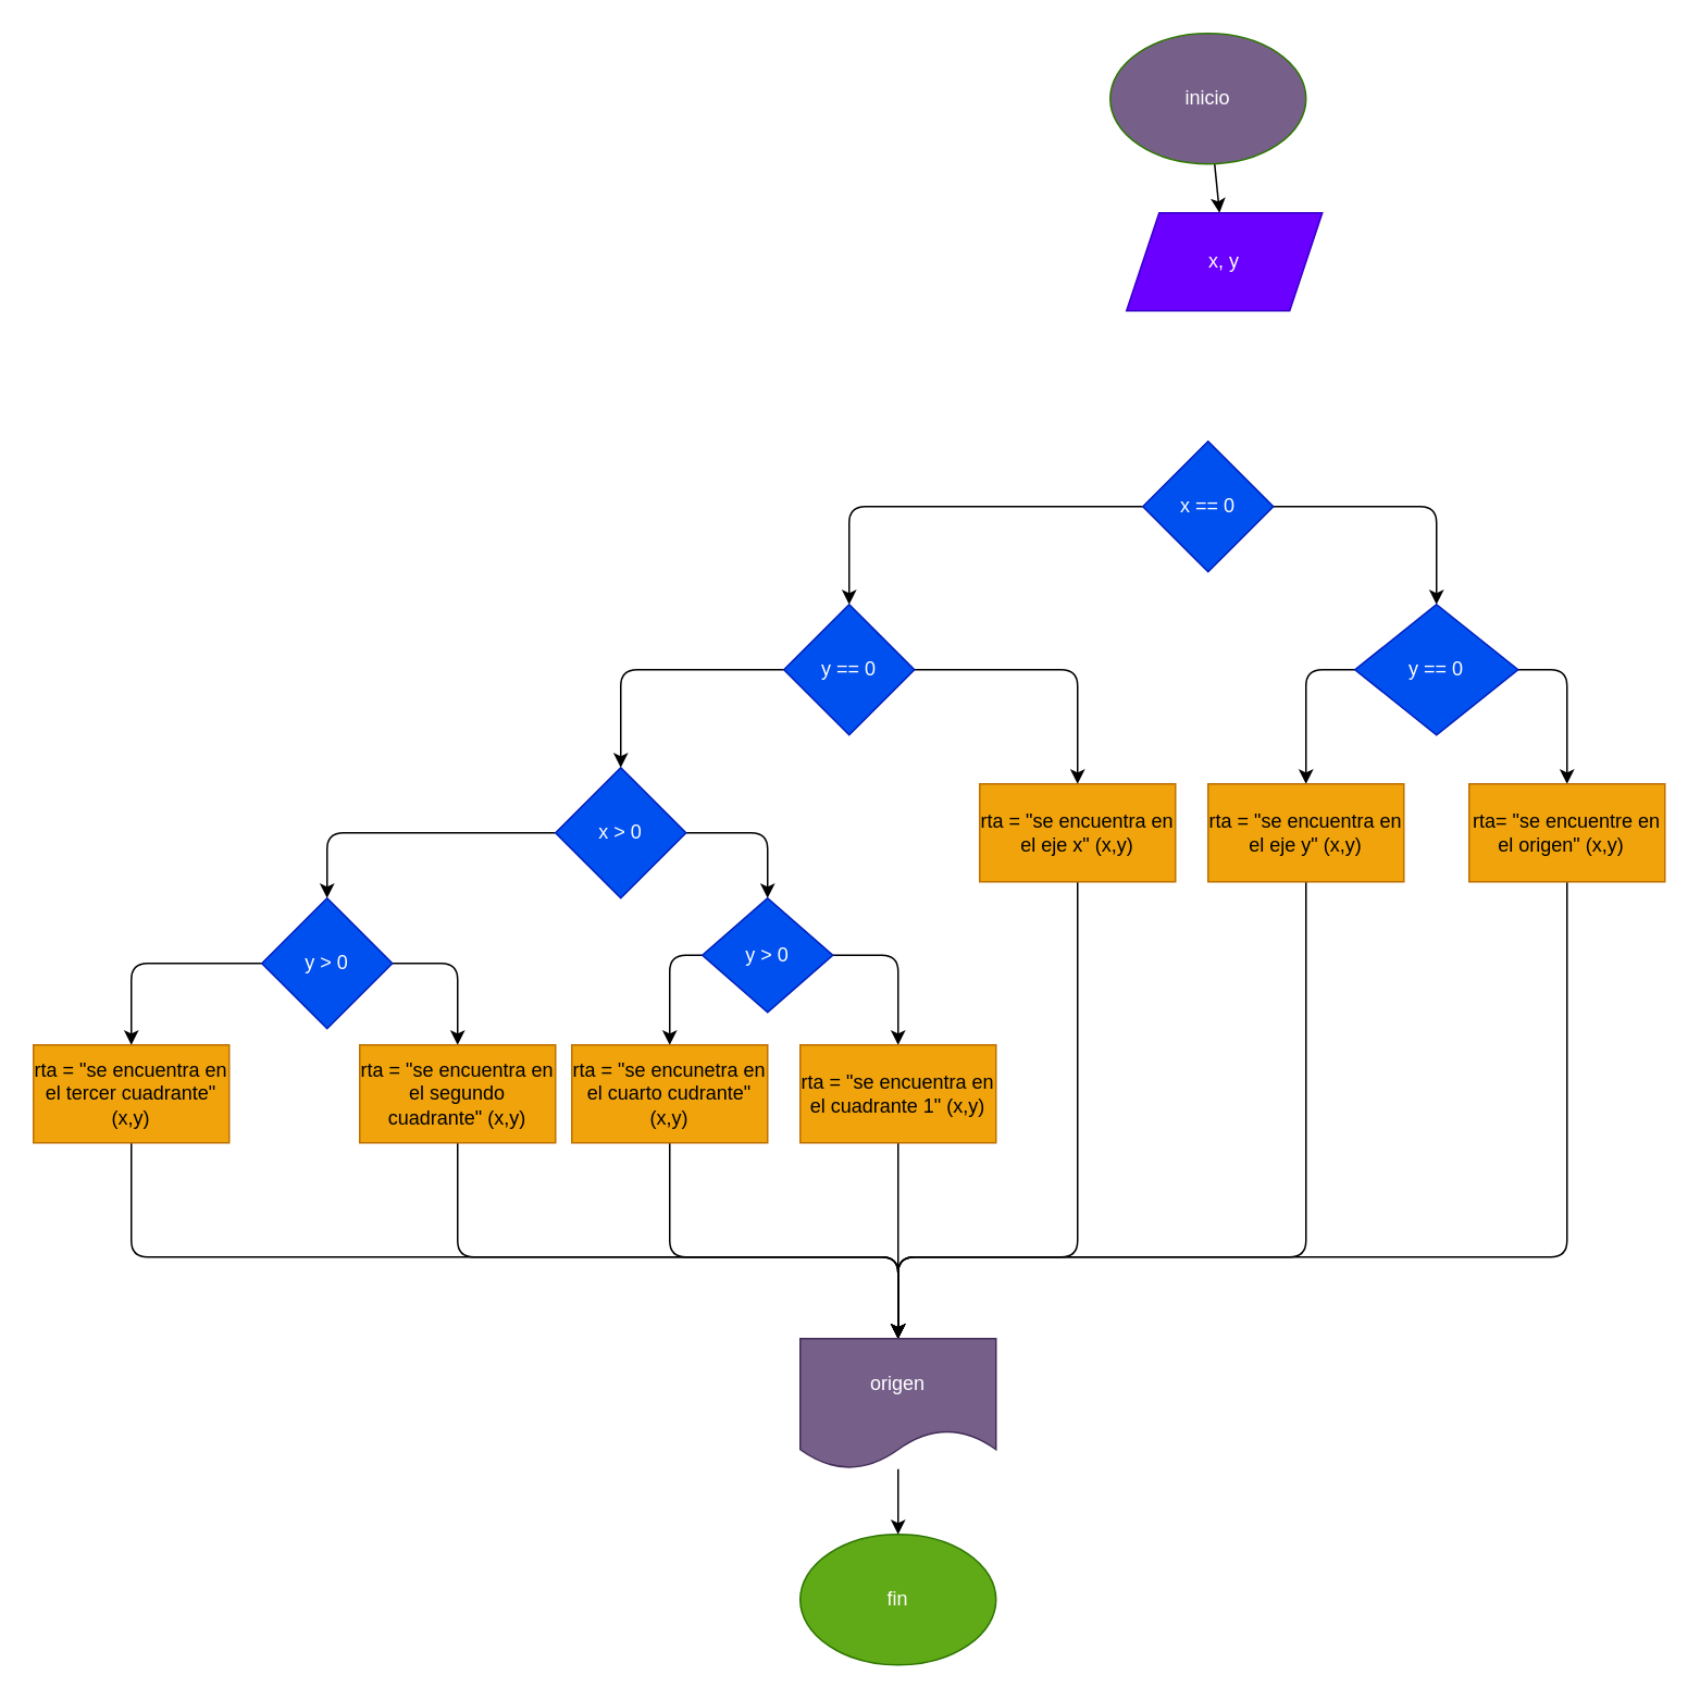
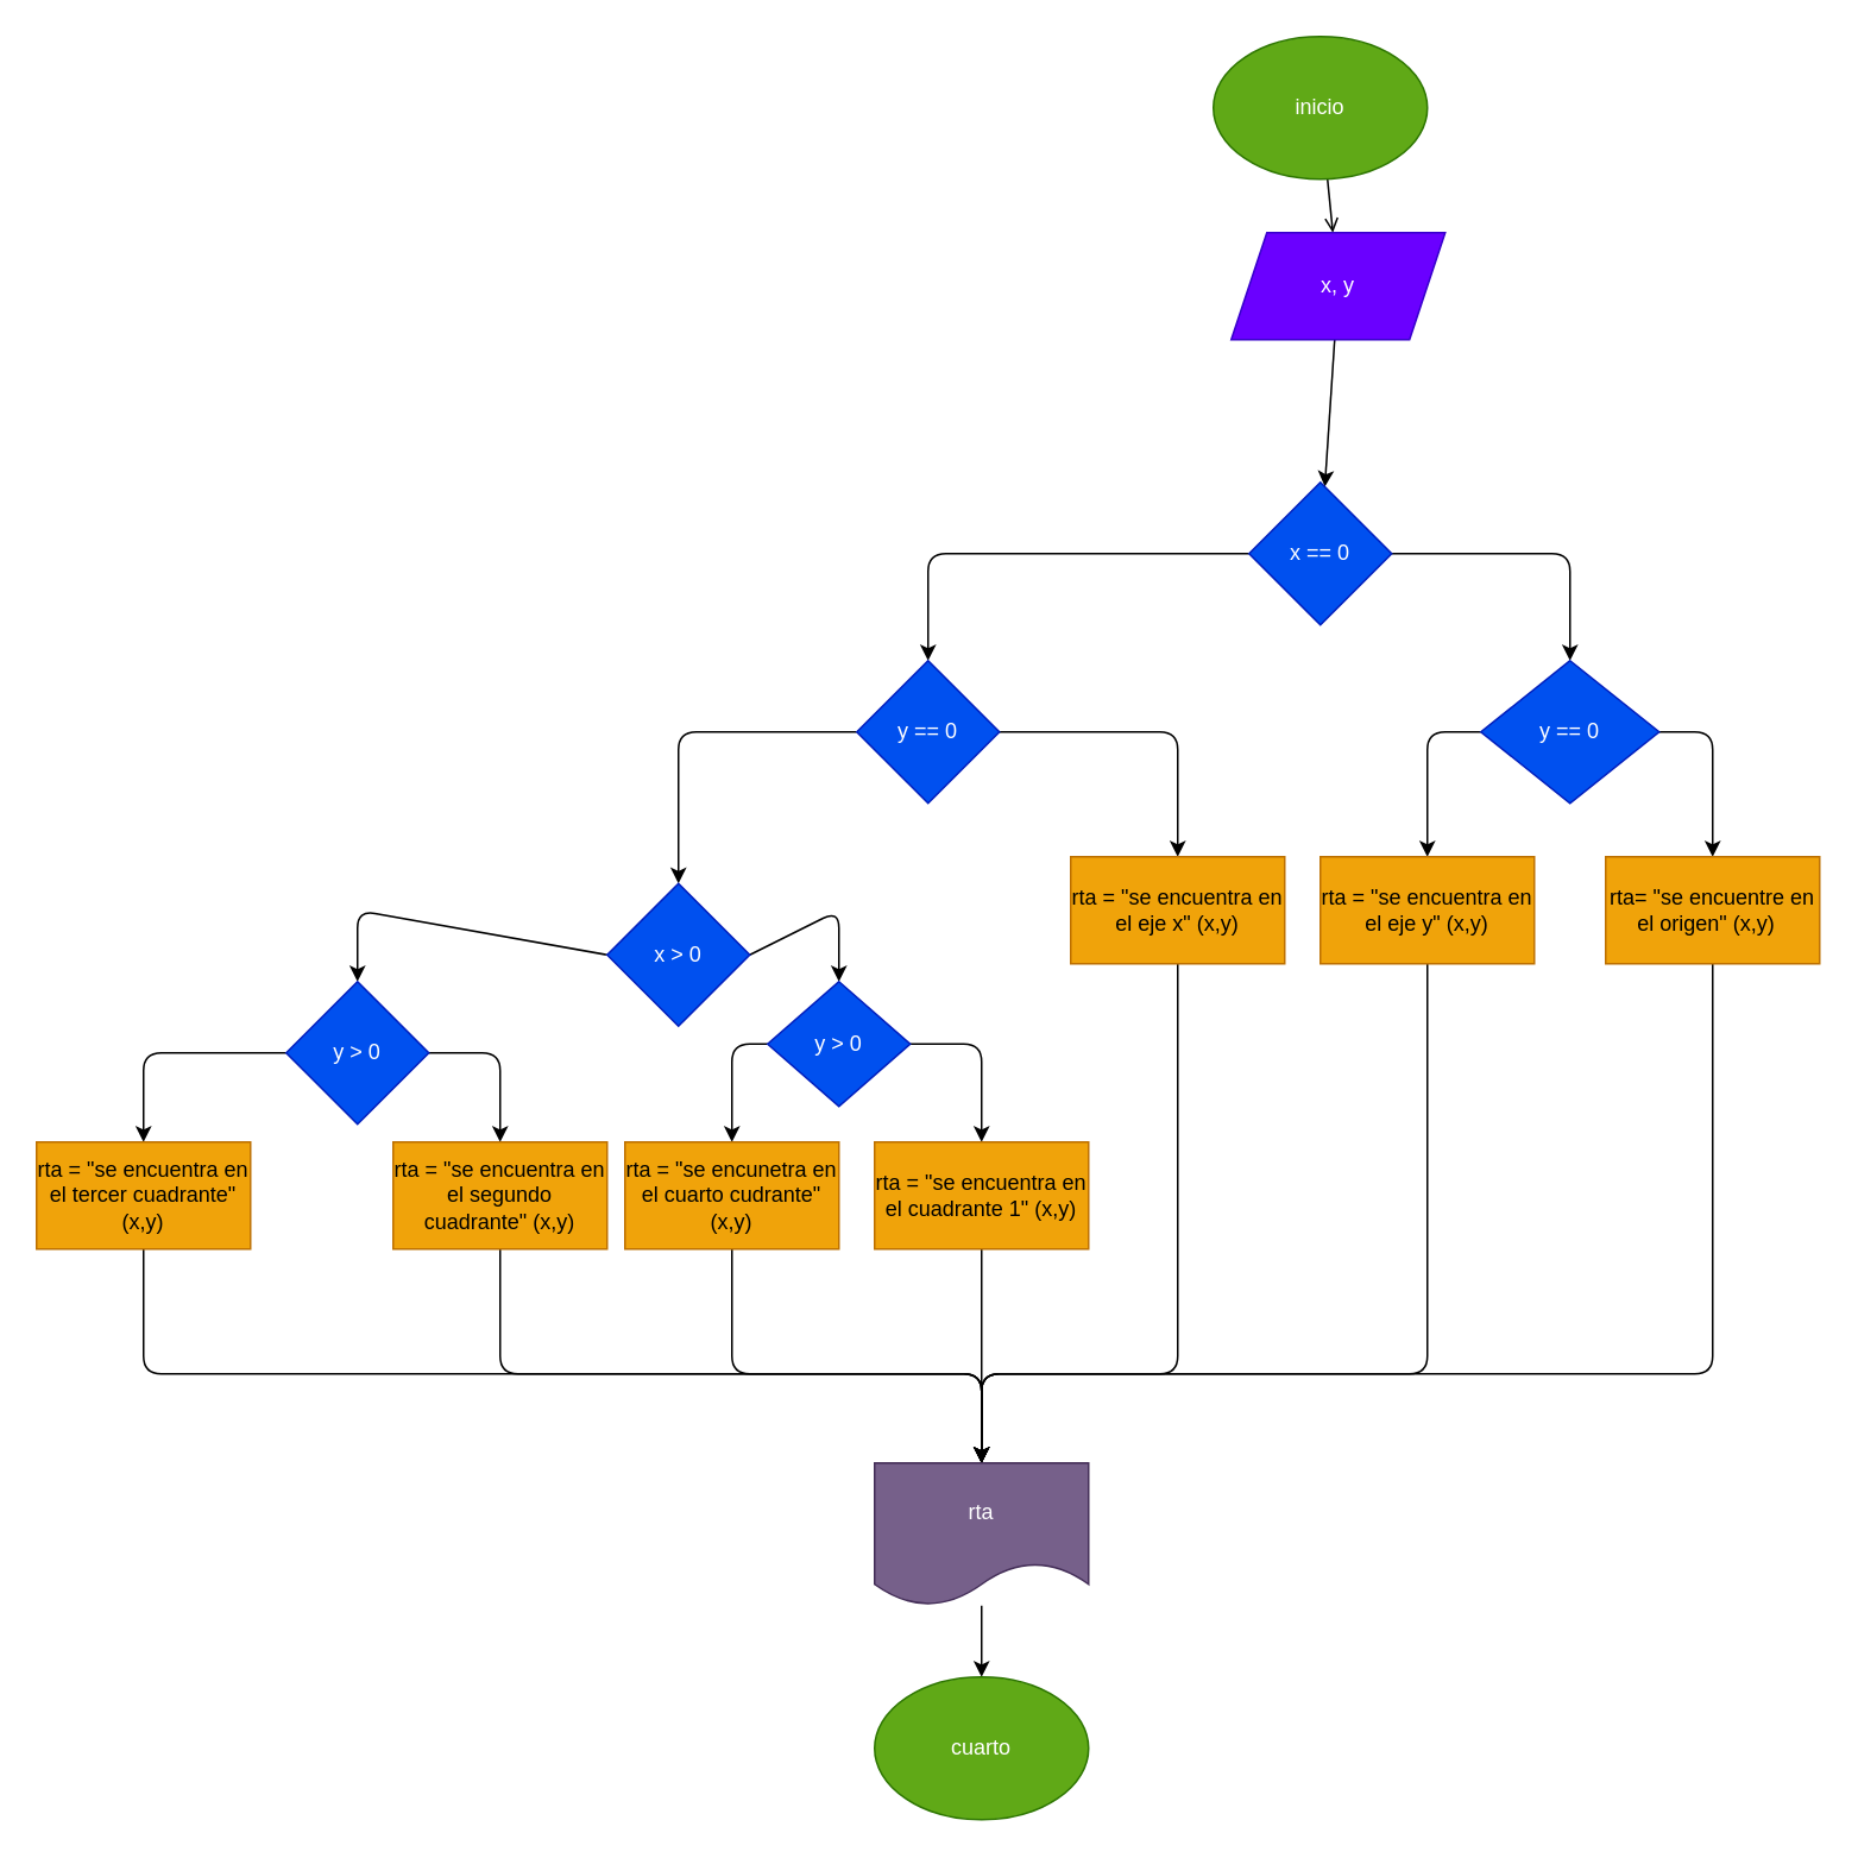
- <mxCell id="3" value="inicio" style="ellipse;whiteSpace=wrap;html=1;fillColor=#76608a;fontColor=#ffffff;strokeColor=#2D7600;" vertex="1" parent="1"><mxGeometry x="680" y="20" width="120" height="80" as="geometry" /></mxCell>
+ <mxCell id="3" value="inicio" style="ellipse;whiteSpace=wrap;html=1;fillColor=#60a917;fontColor=#ffffff;strokeColor=#2D7600;" vertex="1" parent="1"><mxGeometry x="680" y="20" width="120" height="80" as="geometry" /></mxCell>
- <mxCell id="2" value="" style="edgeStyle=none;html=1;" edge="1" parent="1" source="3" target="5"><mxGeometry relative="1" as="geometry" /></mxCell>
+ <mxCell id="2" value="" style="edgeStyle=none;html=1;endArrow=open;" edge="1" parent="1" source="3" target="5"><mxGeometry relative="1" as="geometry" /></mxCell>
+ <mxCell id="4" value="" style="edgeStyle=none;html=1;" edge="1" parent="1" source="5" target="8"><mxGeometry relative="1" as="geometry" /></mxCell>
- <mxCell id="23" value="x &amp;gt; 0" style="rhombus;whiteSpace=wrap;html=1;fillColor=#0050ef;fontColor=#ffffff;strokeColor=#001DBC;" vertex="1" parent="1"><mxGeometry x="340" y="470" width="80" height="80" as="geometry" /></mxCell>
+ <mxCell id="23" value="x &amp;gt; 0" style="rhombus;whiteSpace=wrap;html=1;fillColor=#0050ef;fontColor=#ffffff;strokeColor=#001DBC;" vertex="1" parent="1"><mxGeometry x="340" y="495" width="80" height="80" as="geometry" /></mxCell>
- <mxCell id="39" value="origen" style="shape=document;whiteSpace=wrap;html=1;boundedLbl=1;fillColor=#76608a;fontColor=#ffffff;strokeColor=#432D57;" vertex="1" parent="1"><mxGeometry x="490" y="820" width="120" height="80" as="geometry" /></mxCell>
+ <mxCell id="39" value="rta" style="shape=document;whiteSpace=wrap;html=1;boundedLbl=1;fillColor=#76608a;fontColor=#ffffff;strokeColor=#432D57;" vertex="1" parent="1"><mxGeometry x="490" y="820" width="120" height="80" as="geometry" /></mxCell>
- <mxCell id="40" value="fin" style="ellipse;whiteSpace=wrap;html=1;fillColor=#60a917;fontColor=#ffffff;strokeColor=#2D7600;" vertex="1" parent="1"><mxGeometry x="490" y="940" width="120" height="80" as="geometry" /></mxCell>
+ <mxCell id="40" value="cuarto" style="ellipse;whiteSpace=wrap;html=1;fillColor=#60a917;fontColor=#ffffff;strokeColor=#2D7600;" vertex="1" parent="1"><mxGeometry x="490" y="940" width="120" height="80" as="geometry" /></mxCell>
